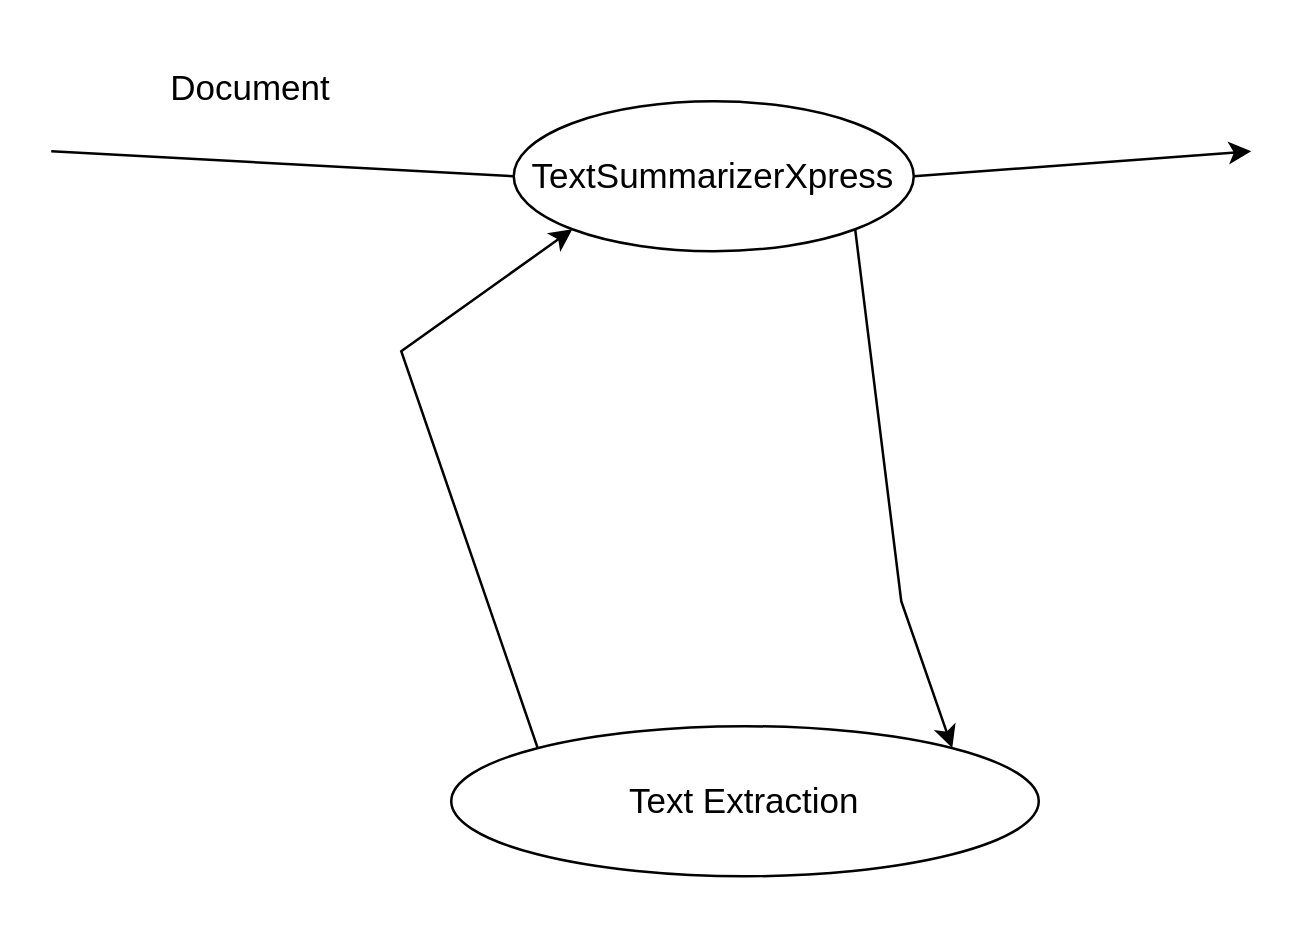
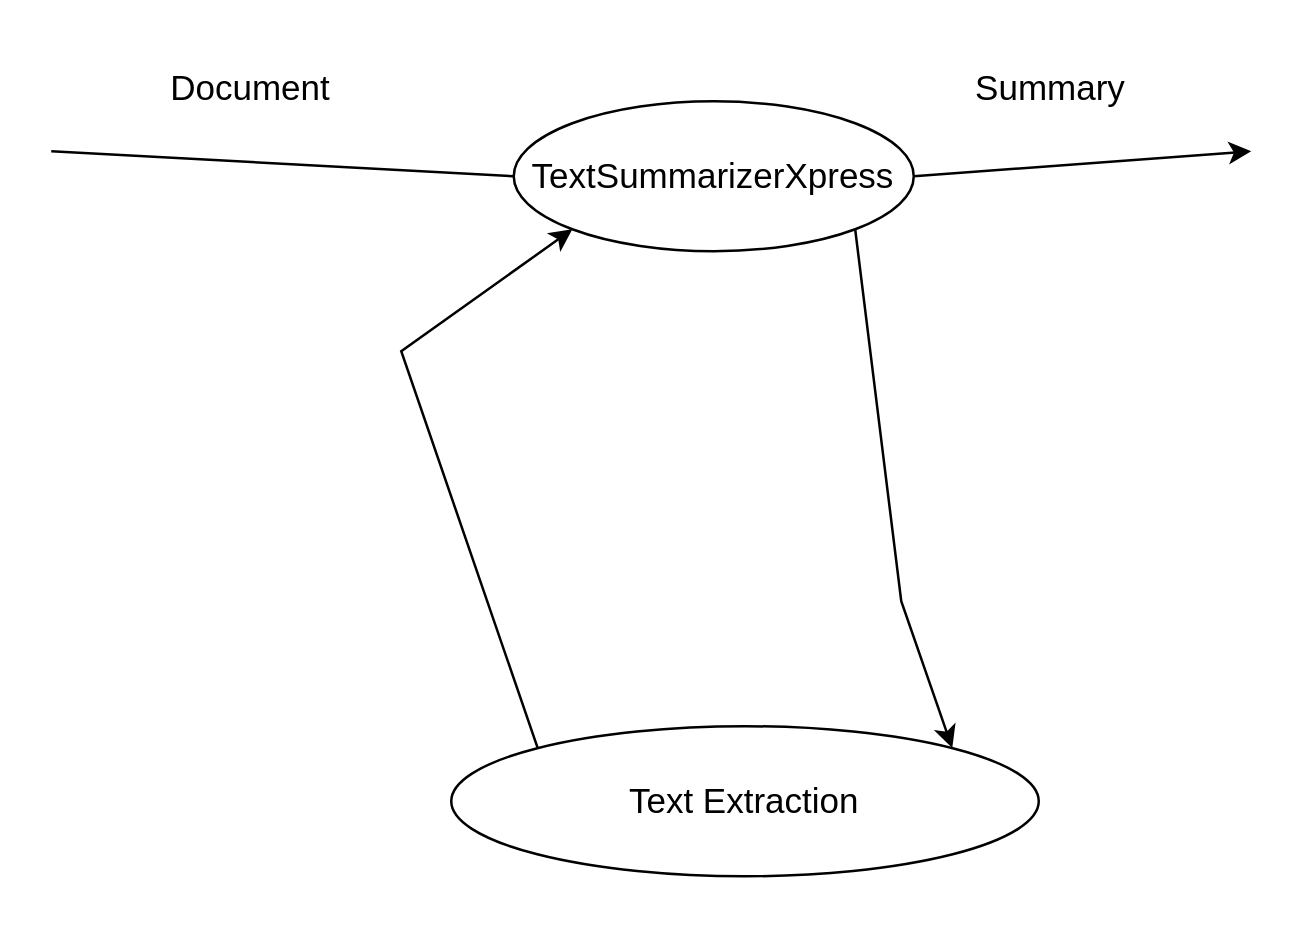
+ <mxCell id="9" value="Summary" style="text;html=1;strokeColor=none;fillColor=none;align=center;verticalAlign=middle;whiteSpace=wrap;rounded=0;fontSize=14;" parent="1" vertex="1"><mxGeometry x="390" y="20" width="60" height="30" as="geometry" /></mxCell>
